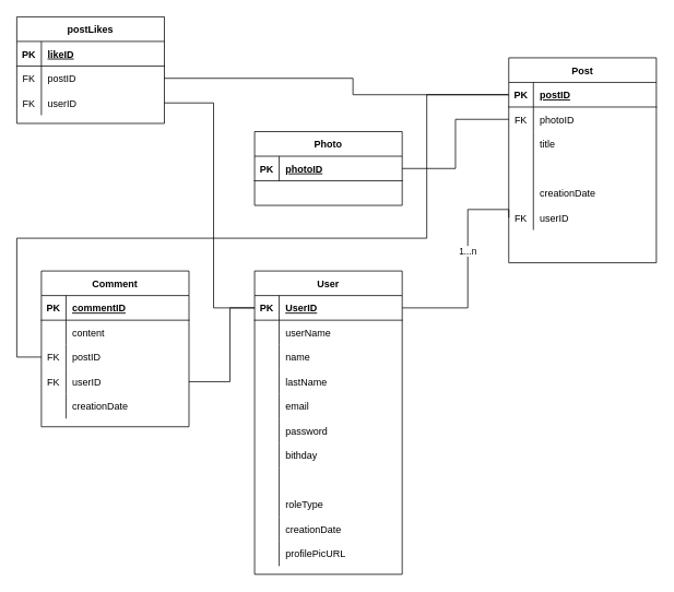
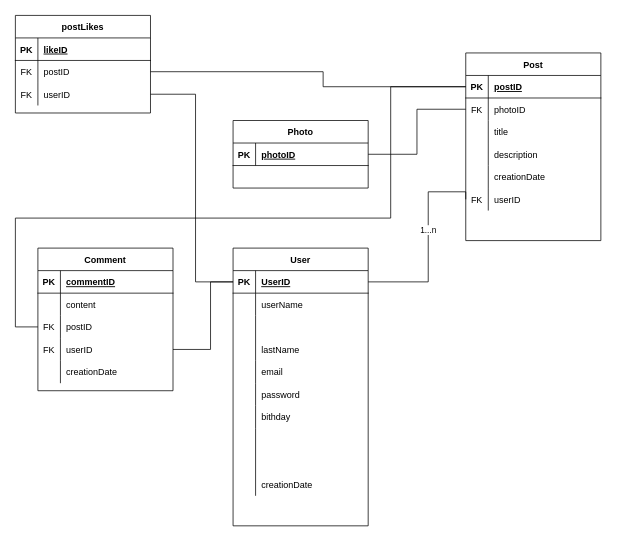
+ <mxCell id="14" value="description" style="shape=partialRectangle;connectable=0;fillColor=none;top=0;left=0;bottom=0;right=0;align=left;spacingLeft=6;overflow=hidden;" parent="12" vertex="1"><mxGeometry x="30" width="150" height="30" as="geometry"><mxRectangle width="150" height="30" as="alternateBounds" /></mxGeometry></mxCell>
- <mxCell id="32" value="name" style="shape=partialRectangle;connectable=0;fillColor=none;top=0;left=0;bottom=0;right=0;align=left;spacingLeft=6;overflow=hidden;" parent="30" vertex="1"><mxGeometry x="30" width="150" height="30" as="geometry"><mxRectangle width="150" height="30" as="alternateBounds" /></mxGeometry></mxCell>
- <mxCell id="49" value="roleType" style="shape=partialRectangle;connectable=0;fillColor=none;top=0;left=0;bottom=0;right=0;align=left;spacingLeft=6;overflow=hidden;" parent="47" vertex="1"><mxGeometry x="30" width="150" height="30" as="geometry"><mxRectangle width="150" height="30" as="alternateBounds" /></mxGeometry></mxCell>
- <mxCell id="55" value="profilePicURL" style="shape=partialRectangle;connectable=0;fillColor=none;top=0;left=0;bottom=0;right=0;align=left;spacingLeft=6;overflow=hidden;" parent="53" vertex="1"><mxGeometry x="30" width="150" height="30" as="geometry"><mxRectangle width="150" height="30" as="alternateBounds" /></mxGeometry></mxCell>
